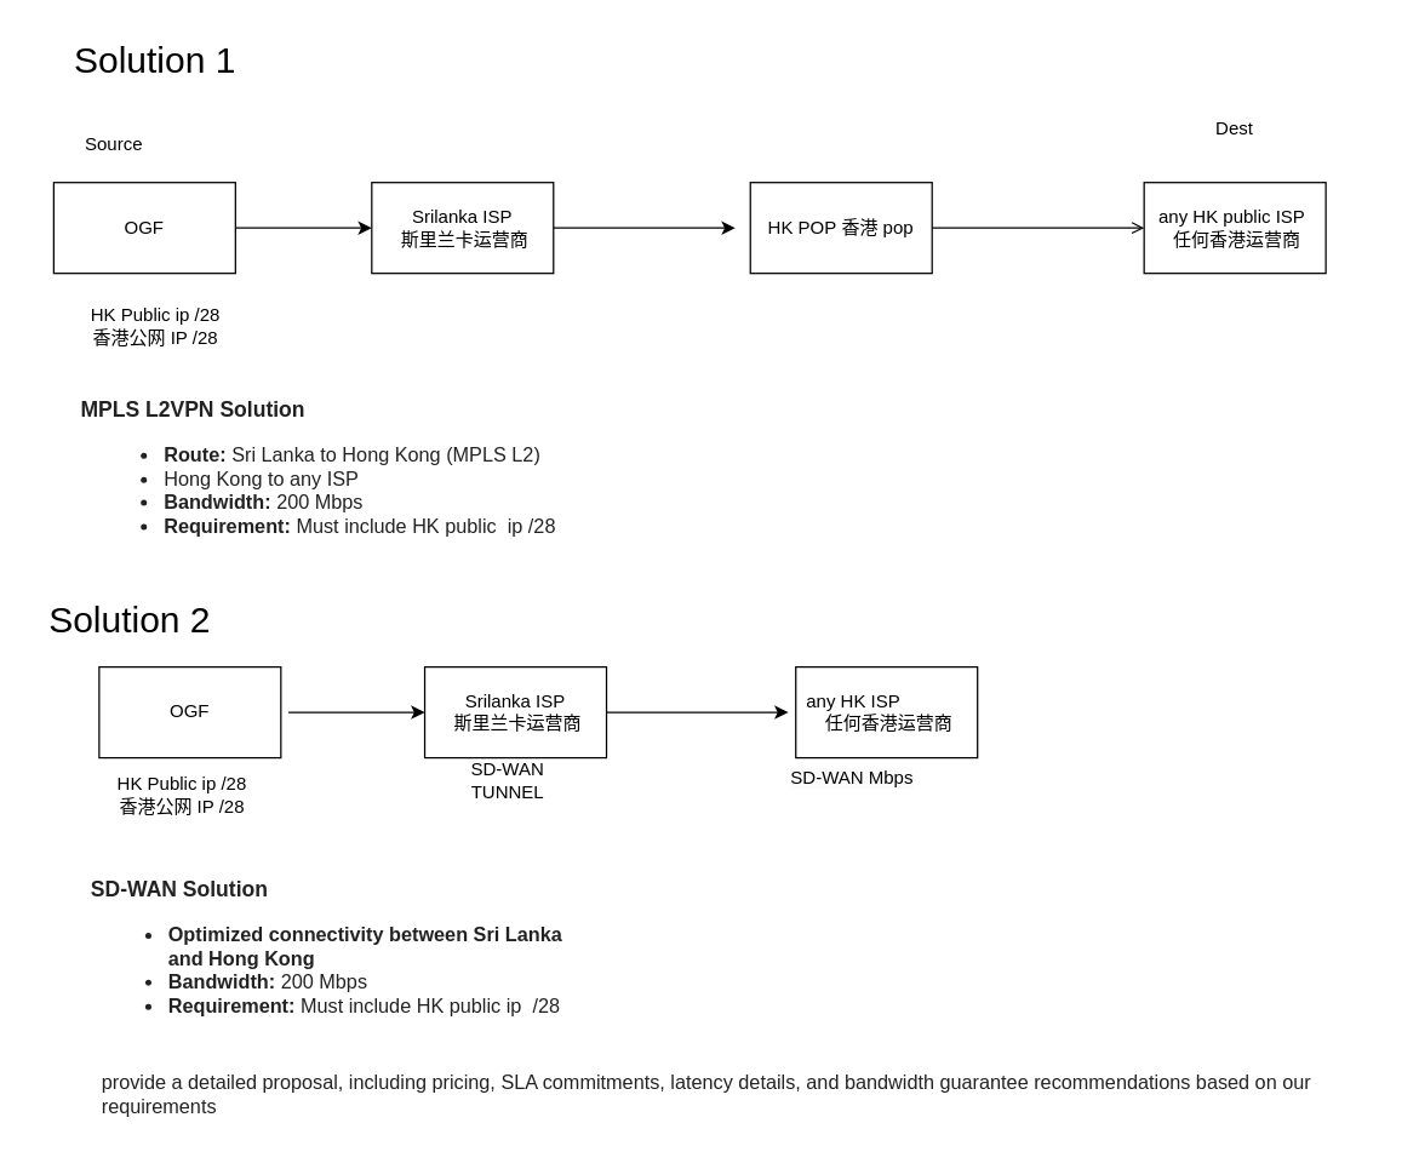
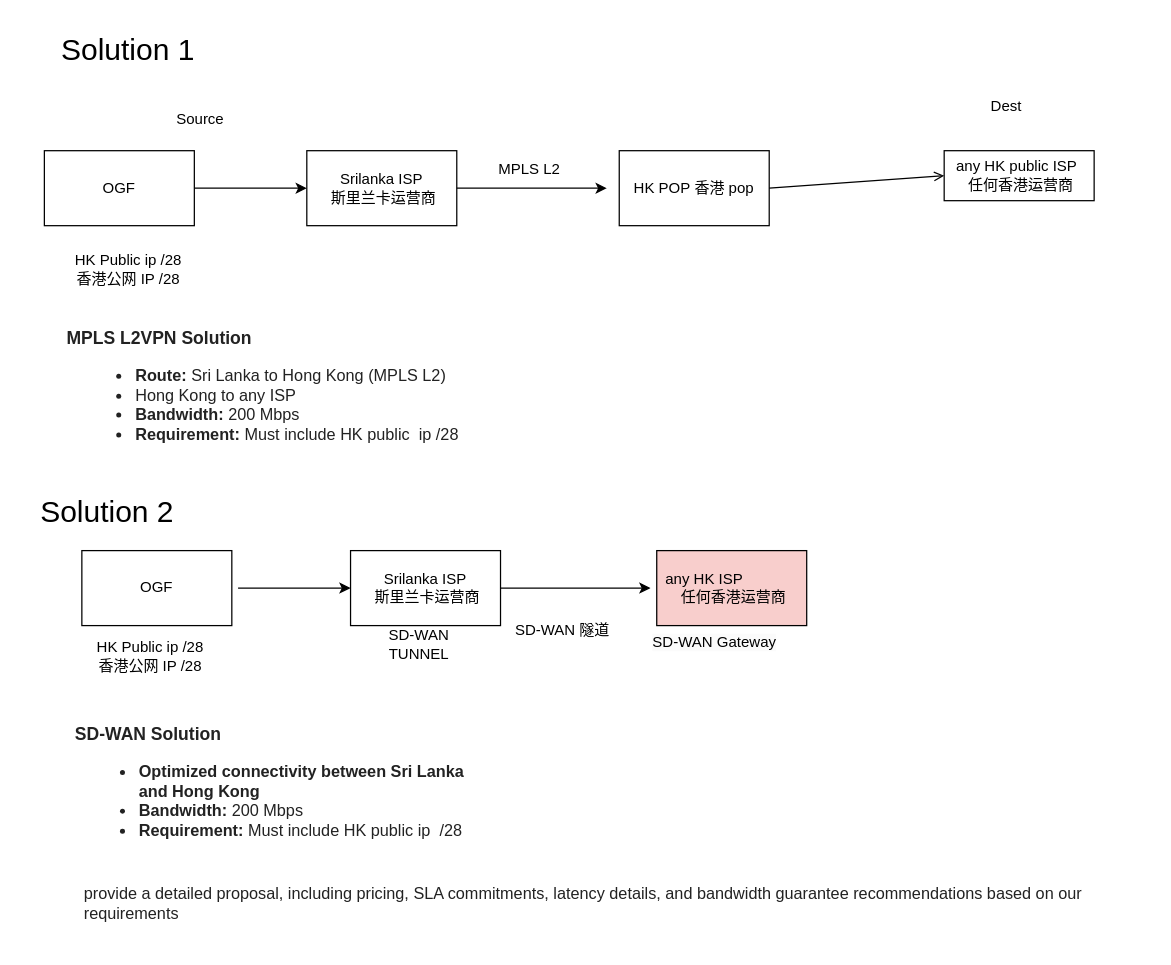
- <mxCell id="26" value="Dest" style="text;html=1;align=center;verticalAlign=middle;whiteSpace=wrap;rounded=0;" vertex="1" parent="1"><mxGeometry x="785" y="70" width="60" height="30" as="geometry" /></mxCell>
+ <mxCell id="26" value="Dest" style="text;html=1;align=center;verticalAlign=middle;whiteSpace=wrap;rounded=0;" vertex="1" parent="1"><mxGeometry x="775" y="70" width="60" height="30" as="geometry" /></mxCell>
- <mxCell id="25" value="Source" style="text;html=1;align=center;verticalAlign=middle;whiteSpace=wrap;rounded=0;" vertex="1" parent="1"><mxGeometry x="45" y="80" width="60" height="30" as="geometry" /></mxCell>
+ <mxCell id="25" value="Source" style="text;html=1;align=center;verticalAlign=middle;whiteSpace=wrap;rounded=0;" vertex="1" parent="1"><mxGeometry x="130" y="80" width="60" height="30" as="geometry" /></mxCell>
+ <mxCell id="10" value="MPLS L2&amp;nbsp;" style="text;html=1;align=center;verticalAlign=middle;whiteSpace=wrap;rounded=0;" vertex="1" parent="1"><mxGeometry x="395" y="120" width="60" height="30" as="geometry" /></mxCell>
- <mxCell id="5" value="any HK public ISP&amp;nbsp; &amp;nbsp;任何香港运营商" style="rounded=0;whiteSpace=wrap;html=1;" vertex="1" parent="1"><mxGeometry x="755" y="120" width="120" height="60" as="geometry" /></mxCell>
+ <mxCell id="5" value="any HK public ISP&amp;nbsp; &amp;nbsp;任何香港运营商" style="rounded=0;whiteSpace=wrap;html=1;" vertex="1" parent="1"><mxGeometry x="755" y="120" width="120" height="40" as="geometry" /></mxCell>
- <mxCell id="15" value="any HK ISP&amp;nbsp; &amp;nbsp; &amp;nbsp; &amp;nbsp; &amp;nbsp; &amp;nbsp; &amp;nbsp; &amp;nbsp;任何香港运营商" style="rounded=0;whiteSpace=wrap;html=1;" vertex="1" parent="1"><mxGeometry x="525" y="440" width="120" height="60" as="geometry" /></mxCell>
+ <mxCell id="15" value="any HK ISP&amp;nbsp; &amp;nbsp; &amp;nbsp; &amp;nbsp; &amp;nbsp; &amp;nbsp; &amp;nbsp; &amp;nbsp;任何香港运营商" style="rounded=0;whiteSpace=wrap;html=1;fillColor=#f8cecc;" vertex="1" parent="1"><mxGeometry x="525" y="440" width="120" height="60" as="geometry" /></mxCell>
+ <mxCell id="23" value="SD-WAN 隧道" style="text;whiteSpace=wrap;html=1;" vertex="1" parent="1"><mxGeometry x="410" y="490" width="110" height="40" as="geometry" /></mxCell>
- <mxCell id="21" value="&lt;span style=&quot;color: rgb(0, 0, 0); font-family: Helvetica; font-size: 12px; font-style: normal; font-variant-ligatures: normal; font-variant-caps: normal; font-weight: 400; letter-spacing: normal; orphans: 2; text-align: center; text-indent: 0px; text-transform: none; widows: 2; word-spacing: 0px; -webkit-text-stroke-width: 0px; white-space: normal; background-color: rgb(251, 251, 251); text-decoration-thickness: initial; text-decoration-style: initial; text-decoration-color: initial; float: none; display: inline !important;&quot;&gt;SD-WAN Mbps&lt;/span&gt;" style="text;whiteSpace=wrap;html=1;" vertex="1" parent="1"><mxGeometry x="520" y="500" width="130" height="35" as="geometry" /></mxCell>
+ <mxCell id="21" value="&lt;span style=&quot;color: rgb(0, 0, 0); font-family: Helvetica; font-size: 12px; font-style: normal; font-variant-ligatures: normal; font-variant-caps: normal; font-weight: 400; letter-spacing: normal; orphans: 2; text-align: center; text-indent: 0px; text-transform: none; widows: 2; word-spacing: 0px; -webkit-text-stroke-width: 0px; white-space: normal; background-color: rgb(251, 251, 251); text-decoration-thickness: initial; text-decoration-style: initial; text-decoration-color: initial; float: none; display: inline !important;&quot;&gt;SD-WAN Gateway&lt;/span&gt;" style="text;whiteSpace=wrap;html=1;" vertex="1" parent="1"><mxGeometry x="520" y="500" width="130" height="35" as="geometry" /></mxCell>
